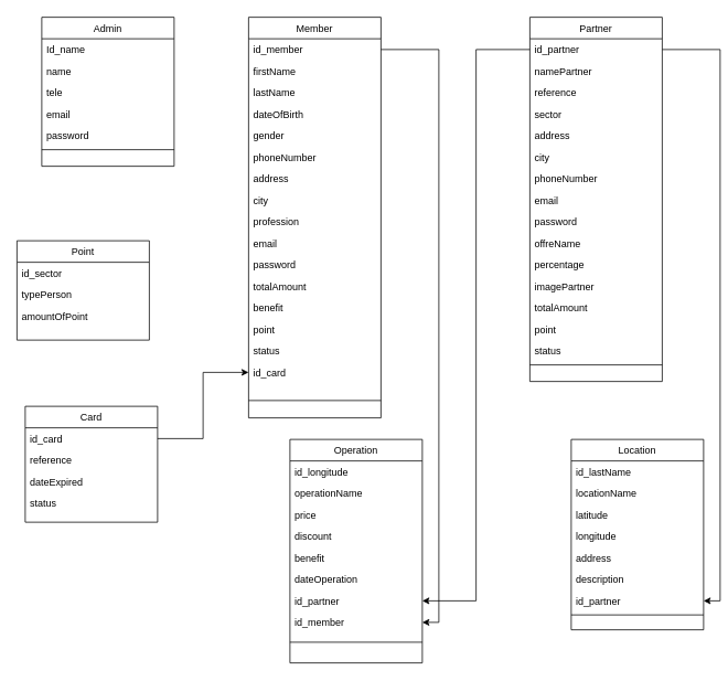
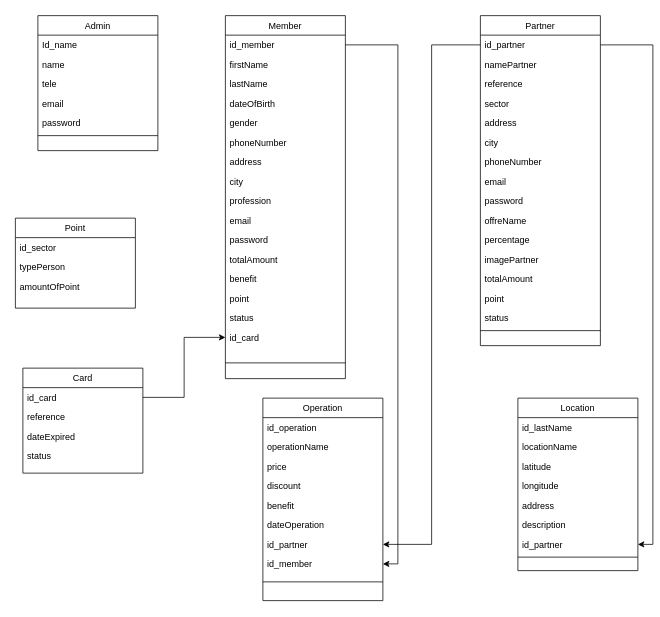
- <mxCell id="50" value="id_longitude" style="text;align=left;verticalAlign=top;spacingLeft=4;spacingRight=4;overflow=hidden;rotatable=0;points=[[0,0.5],[1,0.5]];portConstraint=eastwest;" vertex="1" parent="49"><mxGeometry y="26" width="160" height="26" as="geometry" /></mxCell>
+ <mxCell id="50" value="id_operation" style="text;align=left;verticalAlign=top;spacingLeft=4;spacingRight=4;overflow=hidden;rotatable=0;points=[[0,0.5],[1,0.5]];portConstraint=eastwest;" vertex="1" parent="49"><mxGeometry y="26" width="160" height="26" as="geometry" /></mxCell>
